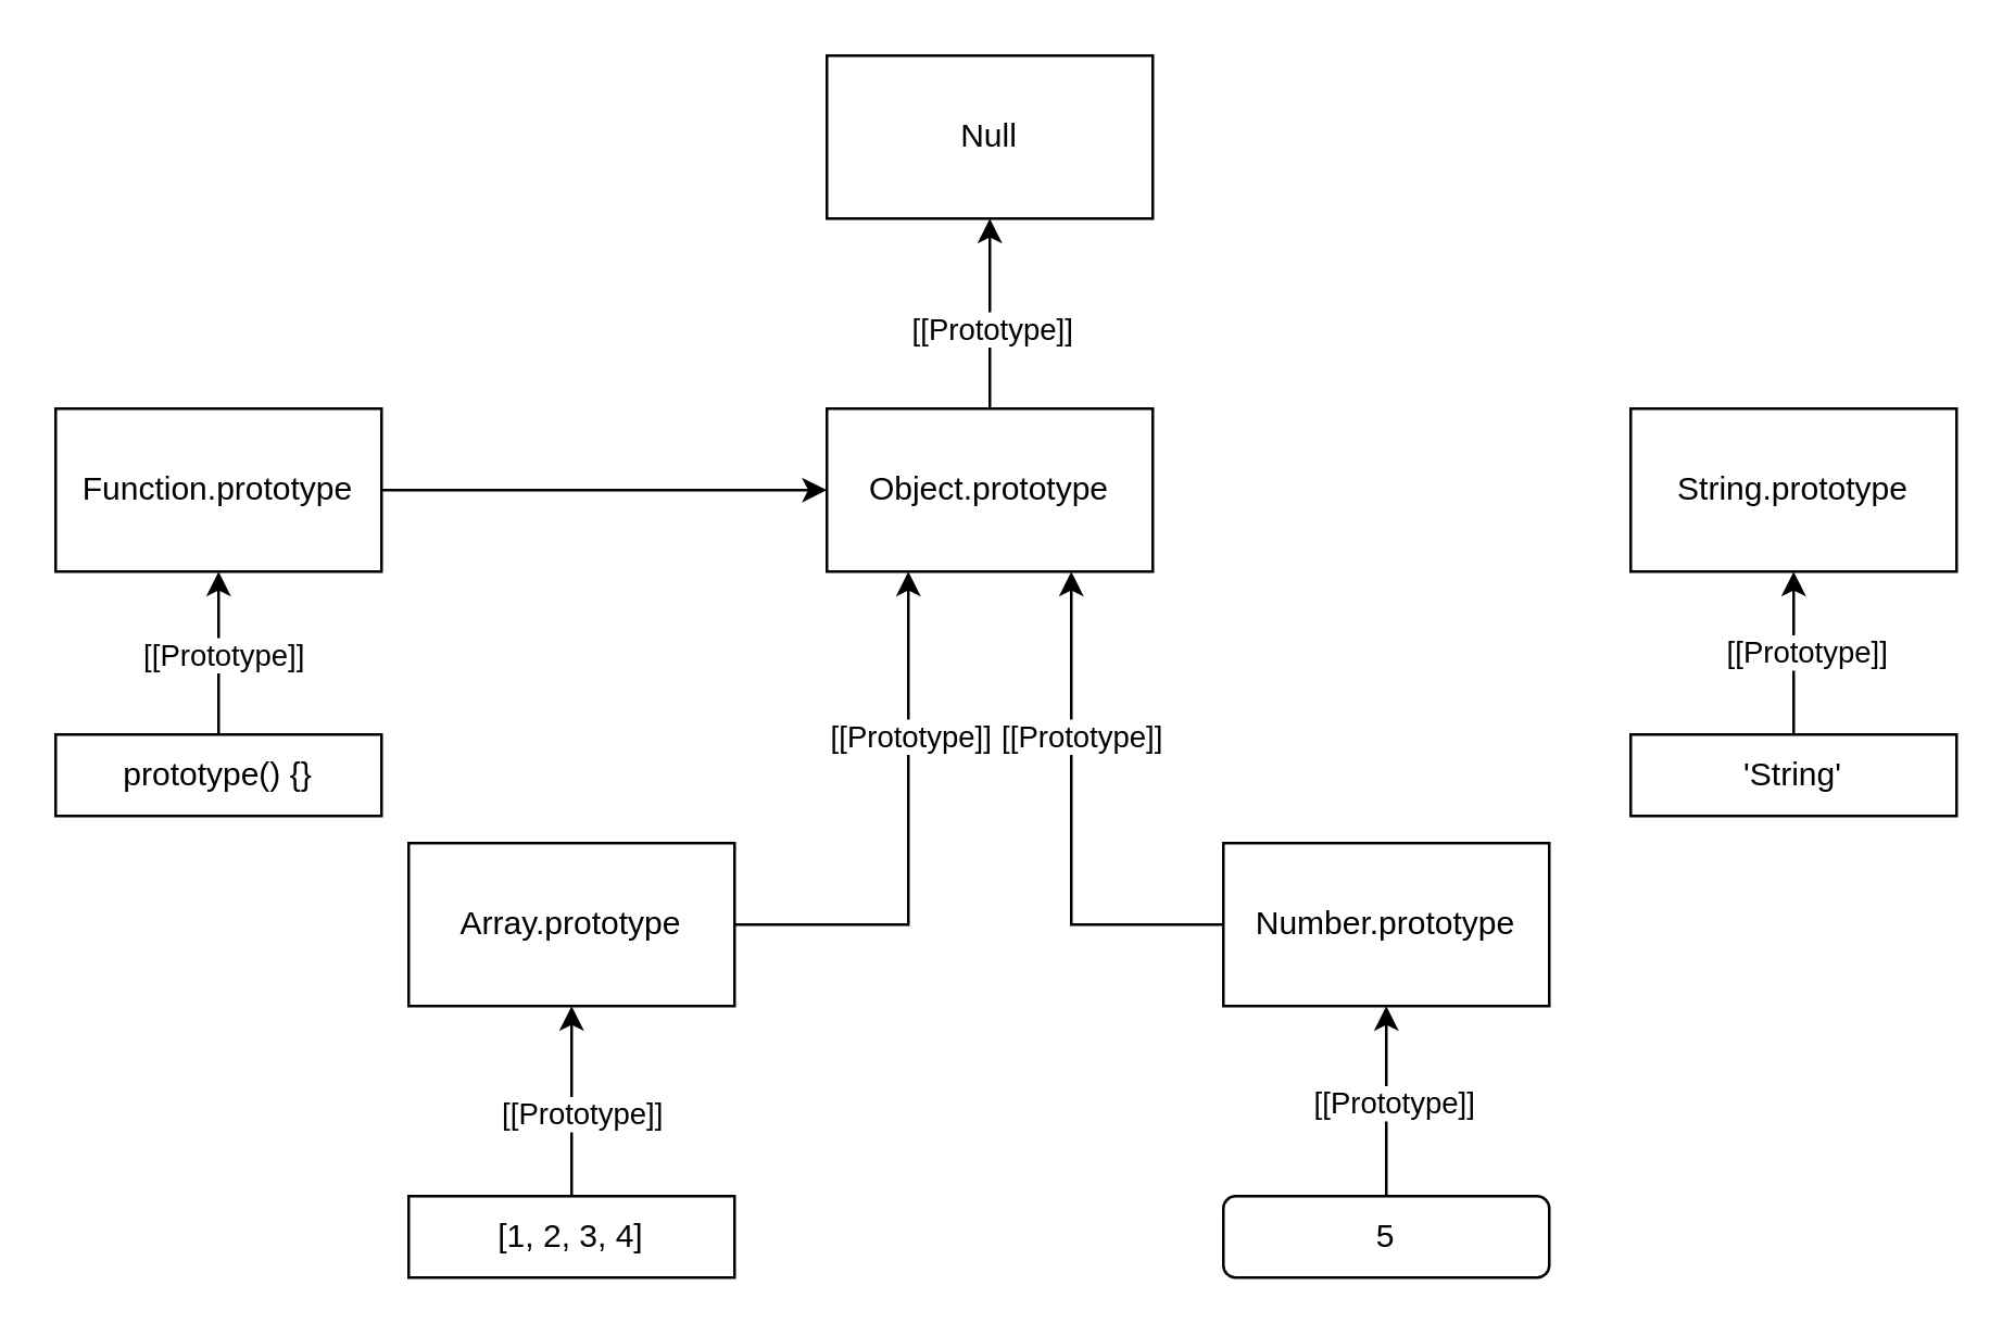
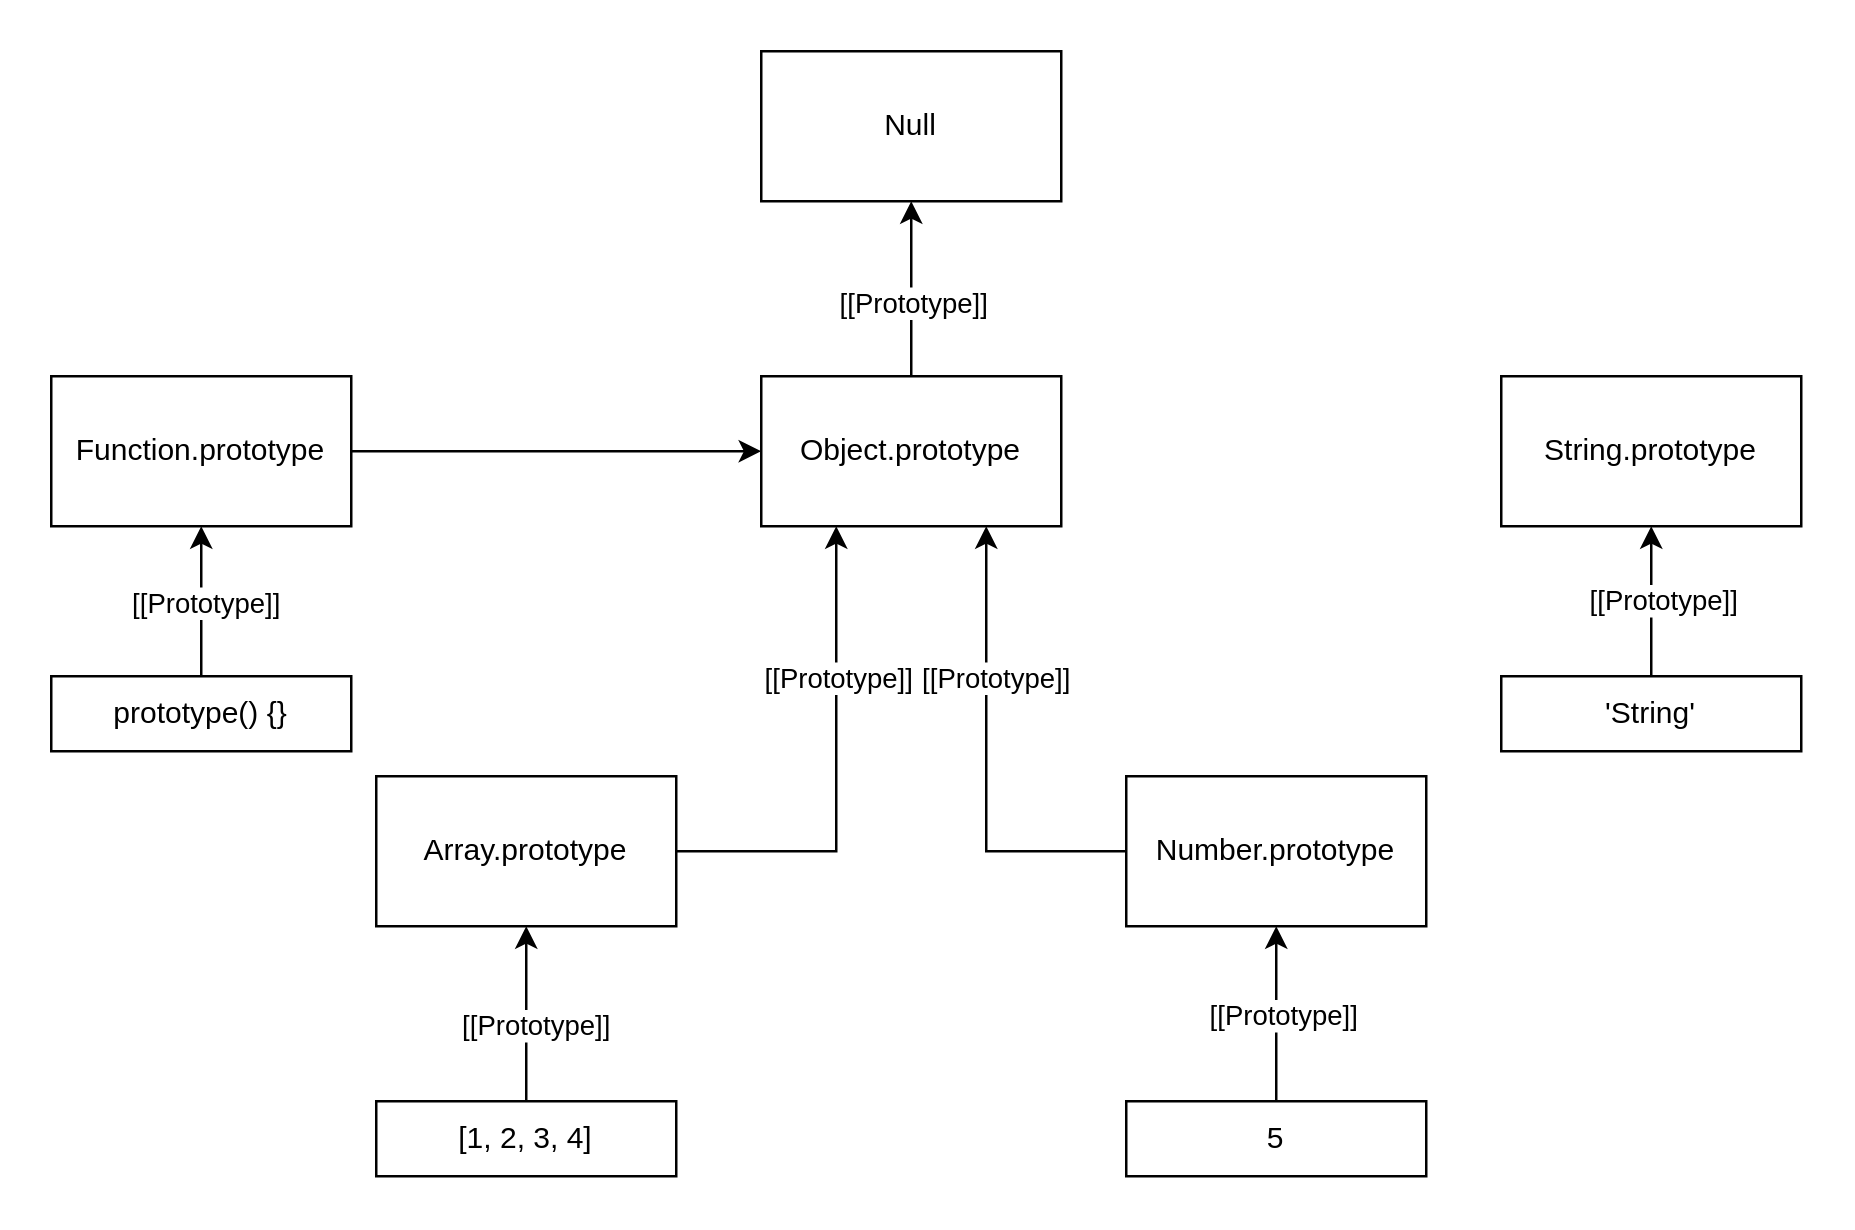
- <mxCell id="20" value="5" style="whiteSpace=wrap;html=1;rounded=1;" vertex="1" parent="1"><mxGeometry x="450" y="440" width="120" height="30" as="geometry" /></mxCell>
+ <mxCell id="20" value="5" style="rounded=0;whiteSpace=wrap;html=1;" vertex="1" parent="1"><mxGeometry x="450" y="440" width="120" height="30" as="geometry" /></mxCell>
